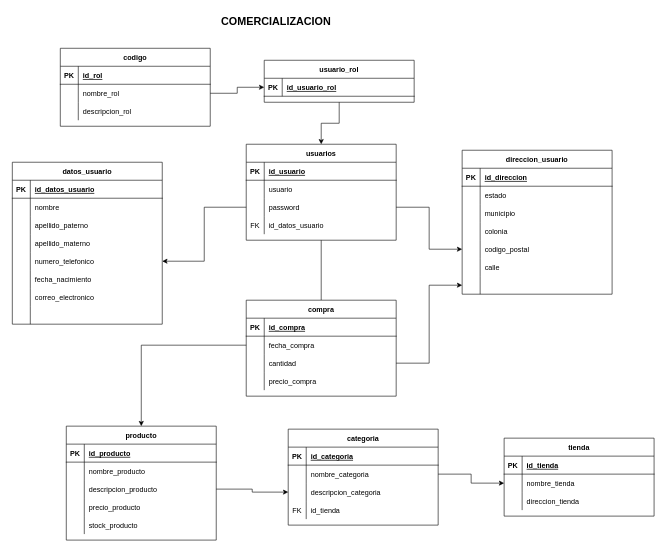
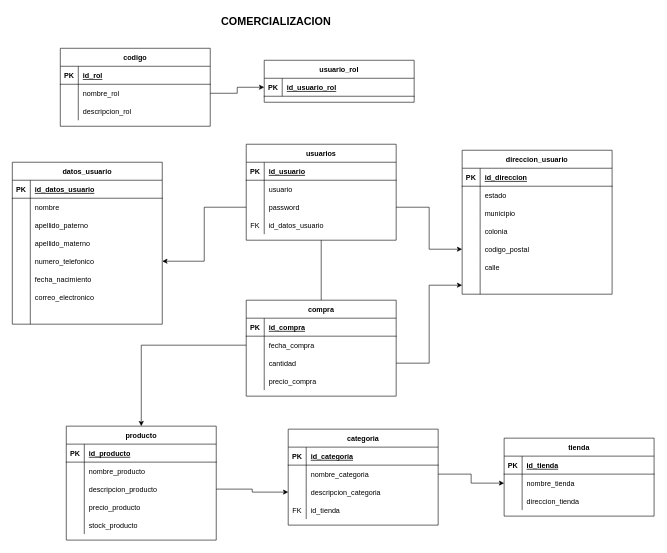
- <mxCell id="132" style="edgeStyle=orthogonalEdgeStyle;rounded=0;orthogonalLoop=1;jettySize=auto;html=1;exitX=0.5;exitY=1;exitDx=0;exitDy=0;" edge="1" parent="1" source="133" target="3"><mxGeometry relative="1" as="geometry" /></mxCell>
